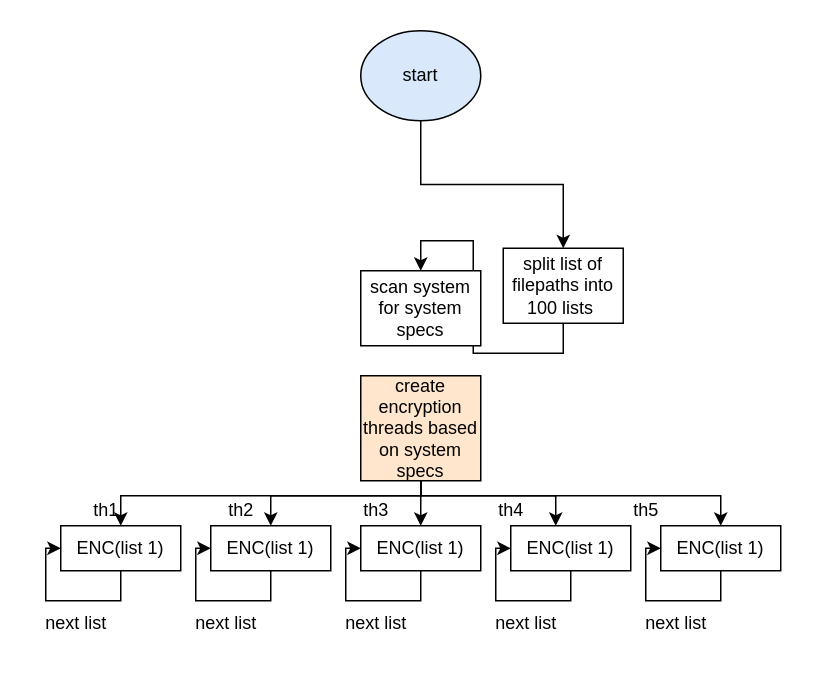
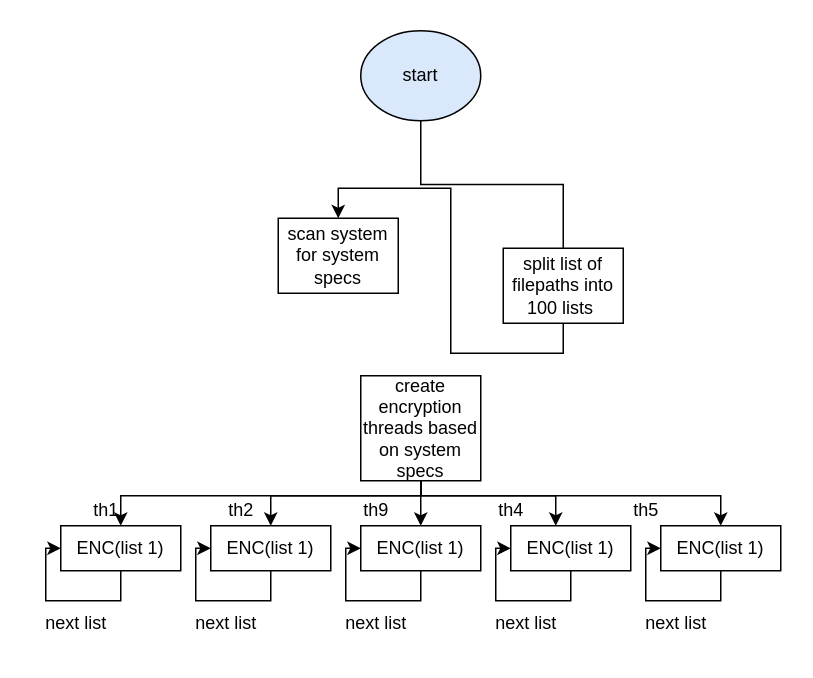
- <mxCell id="2" style="edgeStyle=orthogonalEdgeStyle;rounded=0;orthogonalLoop=1;jettySize=auto;html=1;exitX=0.5;exitY=1;exitDx=0;exitDy=0;entryX=0.5;entryY=0;entryDx=0;entryDy=0;" edge="1" parent="1" source="3" target="5"><mxGeometry relative="1" as="geometry" /></mxCell>
+ <mxCell id="2" style="edgeStyle=orthogonalEdgeStyle;rounded=0;orthogonalLoop=1;jettySize=auto;html=1;exitX=0.5;exitY=1;exitDx=0;exitDy=0;entryX=0.5;entryY=0;entryDx=0;entryDy=0;endArrow=none;" edge="1" parent="1" source="3" target="5"><mxGeometry relative="1" as="geometry" /></mxCell>
- <mxCell id="6" value="scan system for system specs" style="rounded=0;whiteSpace=wrap;html=1;" vertex="1" parent="1"><mxGeometry x="240" y="180" width="80" height="50" as="geometry" /></mxCell>
+ <mxCell id="6" value="scan system for system specs" style="rounded=0;whiteSpace=wrap;html=1;" vertex="1" parent="1"><mxGeometry x="185" y="145" width="80" height="50" as="geometry" /></mxCell>
- <mxCell id="12" value="create encryption threads based on system specs" style="rounded=0;whiteSpace=wrap;html=1;fillColor=#ffe6cc;" vertex="1" parent="1"><mxGeometry x="240" y="250" width="80" height="70" as="geometry" /></mxCell>
+ <mxCell id="12" value="create encryption threads based on system specs" style="rounded=0;whiteSpace=wrap;html=1;" vertex="1" parent="1"><mxGeometry x="240" y="250" width="80" height="70" as="geometry" /></mxCell>
- <mxCell id="20" value="th3" style="text;html=1;align=center;verticalAlign=middle;resizable=0;points=[];autosize=1;strokeColor=none;fillColor=none;" vertex="1" parent="1"><mxGeometry x="230" y="325" width="40" height="30" as="geometry" /></mxCell>
+ <mxCell id="20" value="th9" style="text;html=1;align=center;verticalAlign=middle;resizable=0;points=[];autosize=1;strokeColor=none;fillColor=none;" vertex="1" parent="1"><mxGeometry x="230" y="325" width="40" height="30" as="geometry" /></mxCell>
